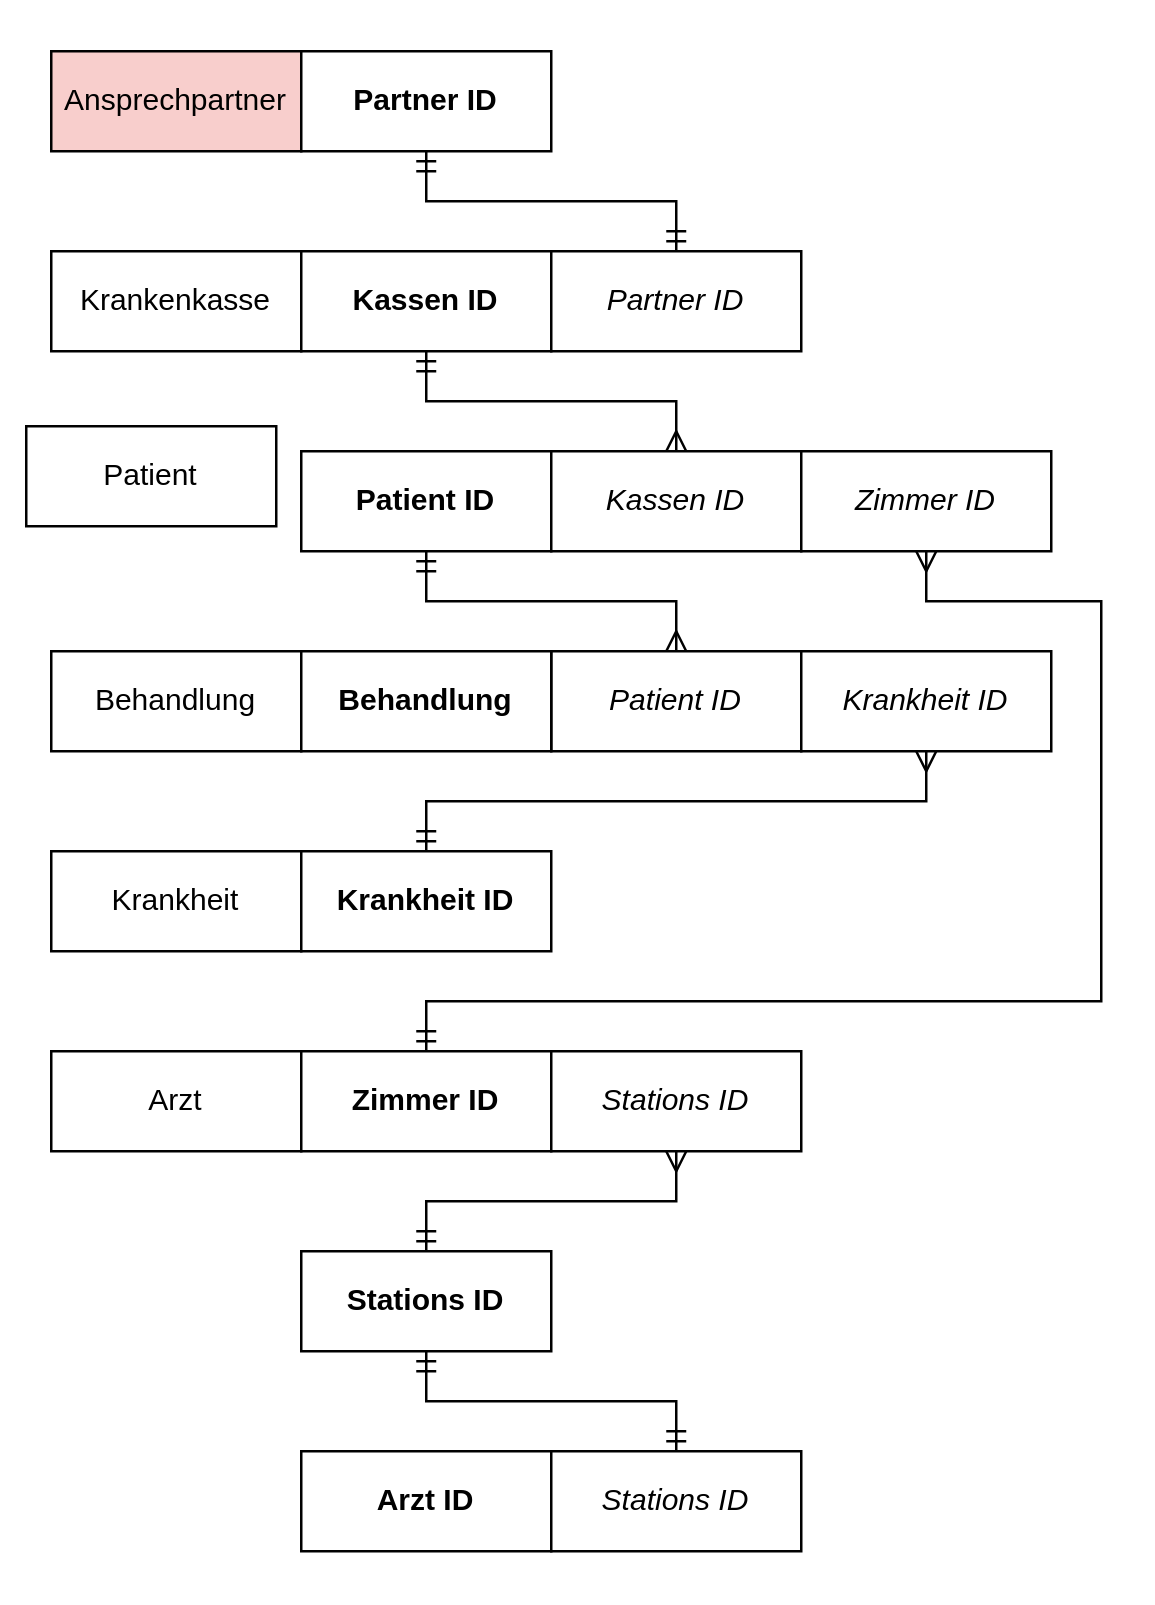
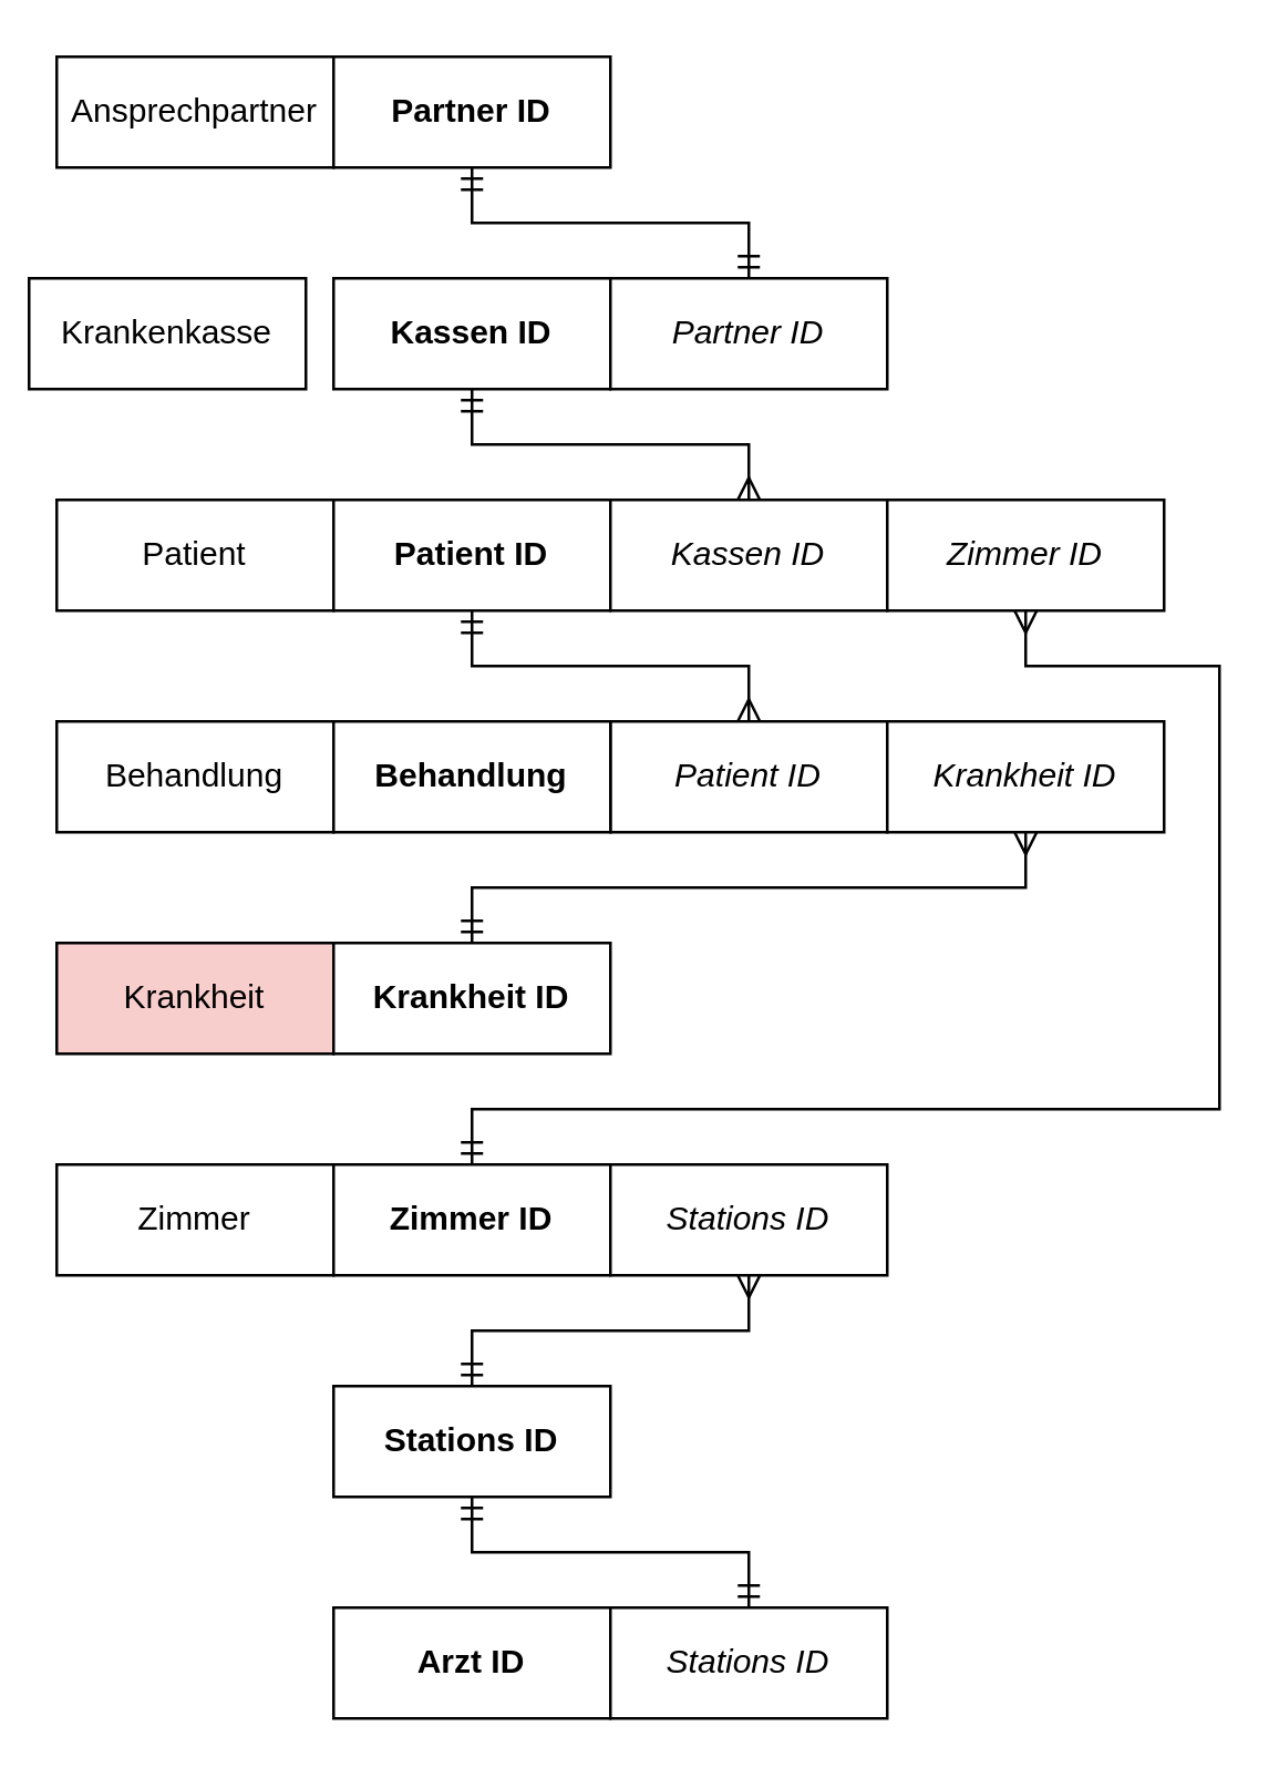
- <mxCell id="4" value="Ansprechpartner" style="whiteSpace=wrap;html=1;align=center;fillColor=#f8cecc;" vertex="1" parent="1"><mxGeometry x="20" y="20" width="100" height="40" as="geometry" /></mxCell>
+ <mxCell id="4" value="Ansprechpartner" style="whiteSpace=wrap;html=1;align=center;" vertex="1" parent="1"><mxGeometry x="20" y="20" width="100" height="40" as="geometry" /></mxCell>
- <mxCell id="6" value="Krankenkasse" style="whiteSpace=wrap;html=1;align=center;" vertex="1" parent="1"><mxGeometry x="20" y="100" width="100" height="40" as="geometry" /></mxCell>
+ <mxCell id="6" value="Krankenkasse" style="whiteSpace=wrap;html=1;align=center;" vertex="1" parent="1"><mxGeometry x="10" y="100" width="100" height="40" as="geometry" /></mxCell>
- <mxCell id="2" value="Patient" style="whiteSpace=wrap;html=1;align=center;" vertex="1" parent="1"><mxGeometry x="10" y="170" width="100" height="40" as="geometry" /></mxCell>
+ <mxCell id="2" value="Patient" style="whiteSpace=wrap;html=1;align=center;" vertex="1" parent="1"><mxGeometry x="20" y="180" width="100" height="40" as="geometry" /></mxCell>
- <mxCell id="17" value="Krankheit" style="whiteSpace=wrap;html=1;align=center;" vertex="1" parent="1"><mxGeometry x="20" y="340" width="100" height="40" as="geometry" /></mxCell>
+ <mxCell id="17" value="Krankheit" style="whiteSpace=wrap;html=1;align=center;fillColor=#f8cecc;" vertex="1" parent="1"><mxGeometry x="20" y="340" width="100" height="40" as="geometry" /></mxCell>
- <mxCell id="14" value="Arzt" style="whiteSpace=wrap;html=1;align=center;" vertex="1" parent="1"><mxGeometry x="20" y="420" width="100" height="40" as="geometry" /></mxCell>
+ <mxCell id="14" value="Zimmer" style="whiteSpace=wrap;html=1;align=center;" vertex="1" parent="1"><mxGeometry x="20" y="420" width="100" height="40" as="geometry" /></mxCell>
